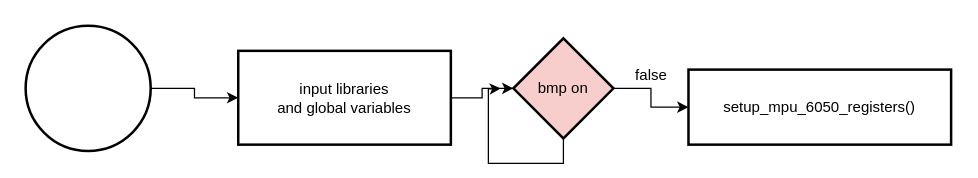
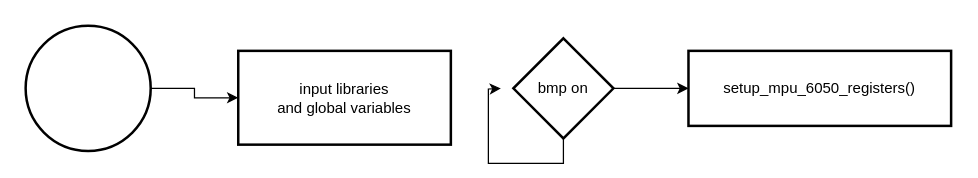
- <mxCell id="10" value="&lt;div&gt;false&lt;/div&gt;" style="text;html=1;align=center;verticalAlign=middle;resizable=0;points=[];autosize=1;strokeColor=none;" vertex="1" parent="1"><mxGeometry x="500" y="50" width="40" height="20" as="geometry" /></mxCell>
- <mxCell id="8" value="bmp on" style="rhombus;whiteSpace=wrap;html=1;strokeWidth=2;fillColor=#f8cecc;" vertex="1" parent="1"><mxGeometry x="410" y="30" width="80" height="80" as="geometry" /></mxCell>
+ <mxCell id="8" value="bmp on" style="rhombus;whiteSpace=wrap;html=1;strokeWidth=2;" vertex="1" parent="1"><mxGeometry x="410" y="30" width="80" height="80" as="geometry" /></mxCell>
- <mxCell id="4" value="" style="edgeStyle=orthogonalEdgeStyle;rounded=0;orthogonalLoop=1;jettySize=auto;html=1;" edge="1" parent="1" source="5" target="8"><mxGeometry relative="1" as="geometry" /></mxCell>
- <mxCell id="9" value="setup_mpu_6050_registers()" style="whiteSpace=wrap;html=1;strokeWidth=2;" vertex="1" parent="1"><mxGeometry x="550" y="55" width="210" height="60" as="geometry" /></mxCell>
+ <mxCell id="9" value="setup_mpu_6050_registers()" style="whiteSpace=wrap;html=1;strokeWidth=2;" vertex="1" parent="1"><mxGeometry x="550" y="40" width="210" height="60" as="geometry" /></mxCell>
